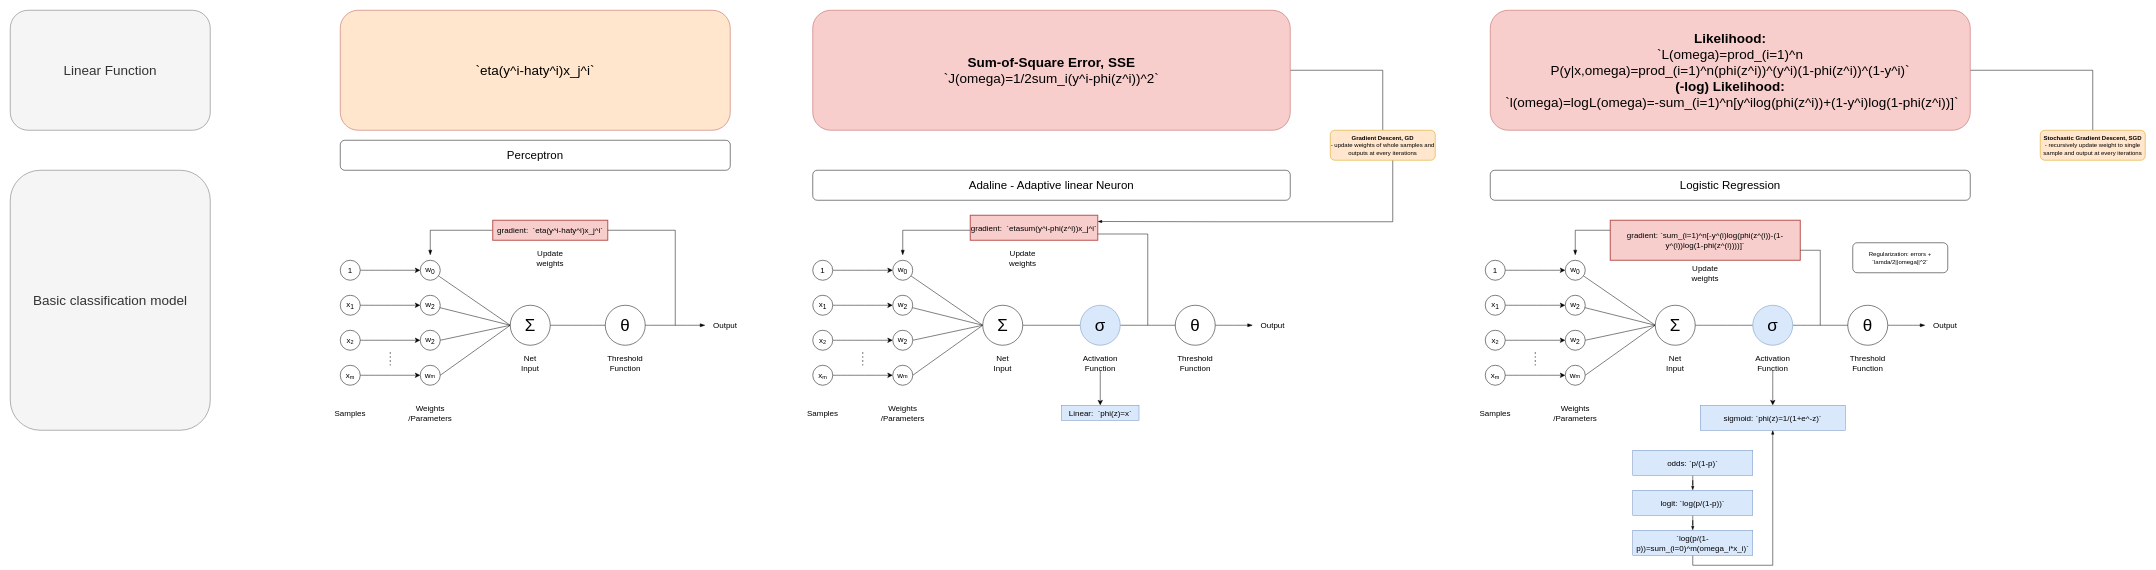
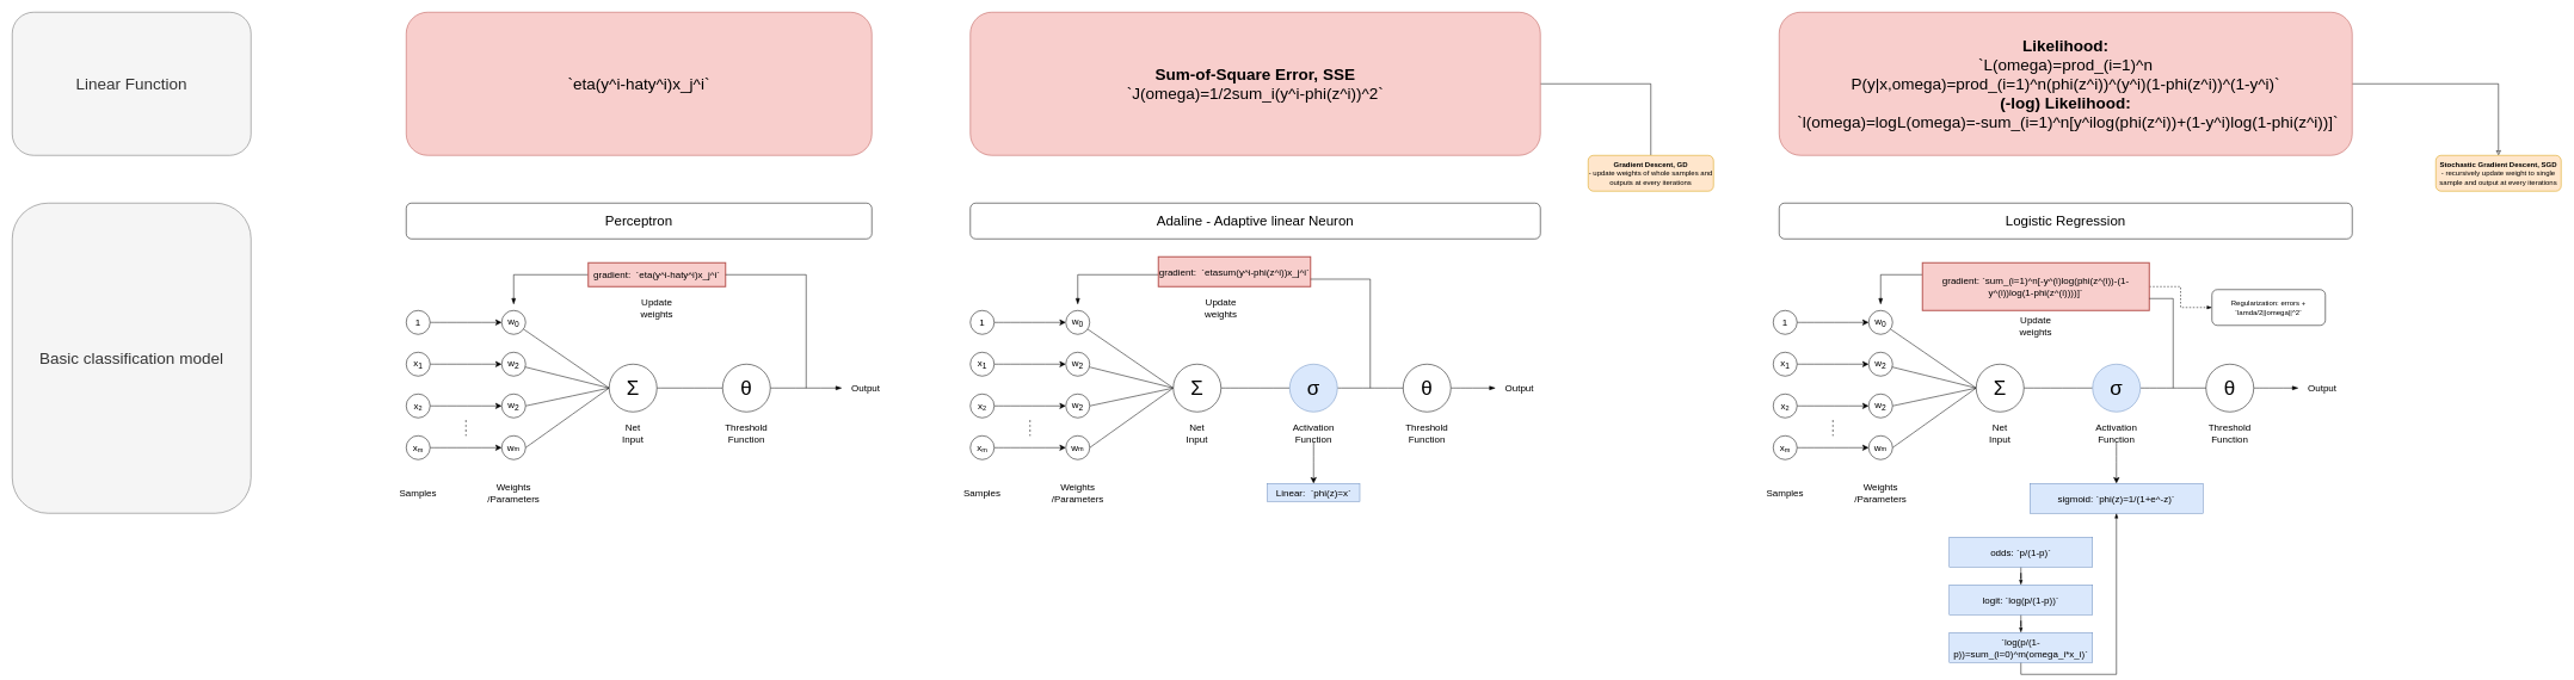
- <mxCell id="107" value="`eta(y^i-haty^i)x_j^i`" style="rounded=1;whiteSpace=wrap;html=1;fontSize=27;fillColor=#ffe6cc;strokeColor=#b85450;" parent="1" vertex="1"><mxGeometry x="680" y="20" width="780" height="240" as="geometry" /></mxCell>
+ <mxCell id="107" value="`eta(y^i-haty^i)x_j^i`" style="rounded=1;whiteSpace=wrap;html=1;fontSize=27;fillColor=#f8cecc;strokeColor=#b85450;" parent="1" vertex="1"><mxGeometry x="680" y="20" width="780" height="240" as="geometry" /></mxCell>
- <mxCell id="112" style="edgeStyle=orthogonalEdgeStyle;rounded=0;orthogonalLoop=1;jettySize=auto;html=1;entryX=0.5;entryY=0;entryDx=0;entryDy=0;endArrow=none;endFill=0;" parent="1" source="113" target="116" edge="1"><mxGeometry relative="1" as="geometry" /></mxCell>
+ <mxCell id="112" style="edgeStyle=orthogonalEdgeStyle;rounded=0;orthogonalLoop=1;jettySize=auto;html=1;entryX=0.5;entryY=0;entryDx=0;entryDy=0;endArrow=classic;endFill=0;" parent="1" source="113" target="116" edge="1"><mxGeometry relative="1" as="geometry" /></mxCell>
- <mxCell id="2" value="Perceptron" style="rounded=1;whiteSpace=wrap;html=1;fontSize=23;fontStyle=0" parent="1" vertex="1"><mxGeometry x="680" y="280" width="780" height="60" as="geometry" /></mxCell>
+ <mxCell id="2" value="Perceptron" style="rounded=1;whiteSpace=wrap;html=1;fontSize=23;fontStyle=0" parent="1" vertex="1"><mxGeometry x="680" y="340" width="780" height="60" as="geometry" /></mxCell>
- <mxCell id="114" style="edgeStyle=orthogonalEdgeStyle;rounded=0;orthogonalLoop=1;jettySize=auto;html=1;entryX=1;entryY=0.25;entryDx=0;entryDy=0;endArrow=blockThin;endFill=1;" parent="1" source="115" target="60" edge="1"><mxGeometry relative="1" as="geometry"><Array as="points"><mxPoint x="2785" y="443" /><mxPoint x="2437" y="443" /></Array></mxGeometry></mxCell>
+ <mxCell id="96" style="edgeStyle=orthogonalEdgeStyle;rounded=0;orthogonalLoop=1;jettySize=auto;html=1;entryX=0;entryY=0.5;entryDx=0;entryDy=0;endArrow=blockThin;endFill=1;dashed=1;" parent="1" source="97" target="106" edge="1"><mxGeometry relative="1" as="geometry" /></mxCell>
